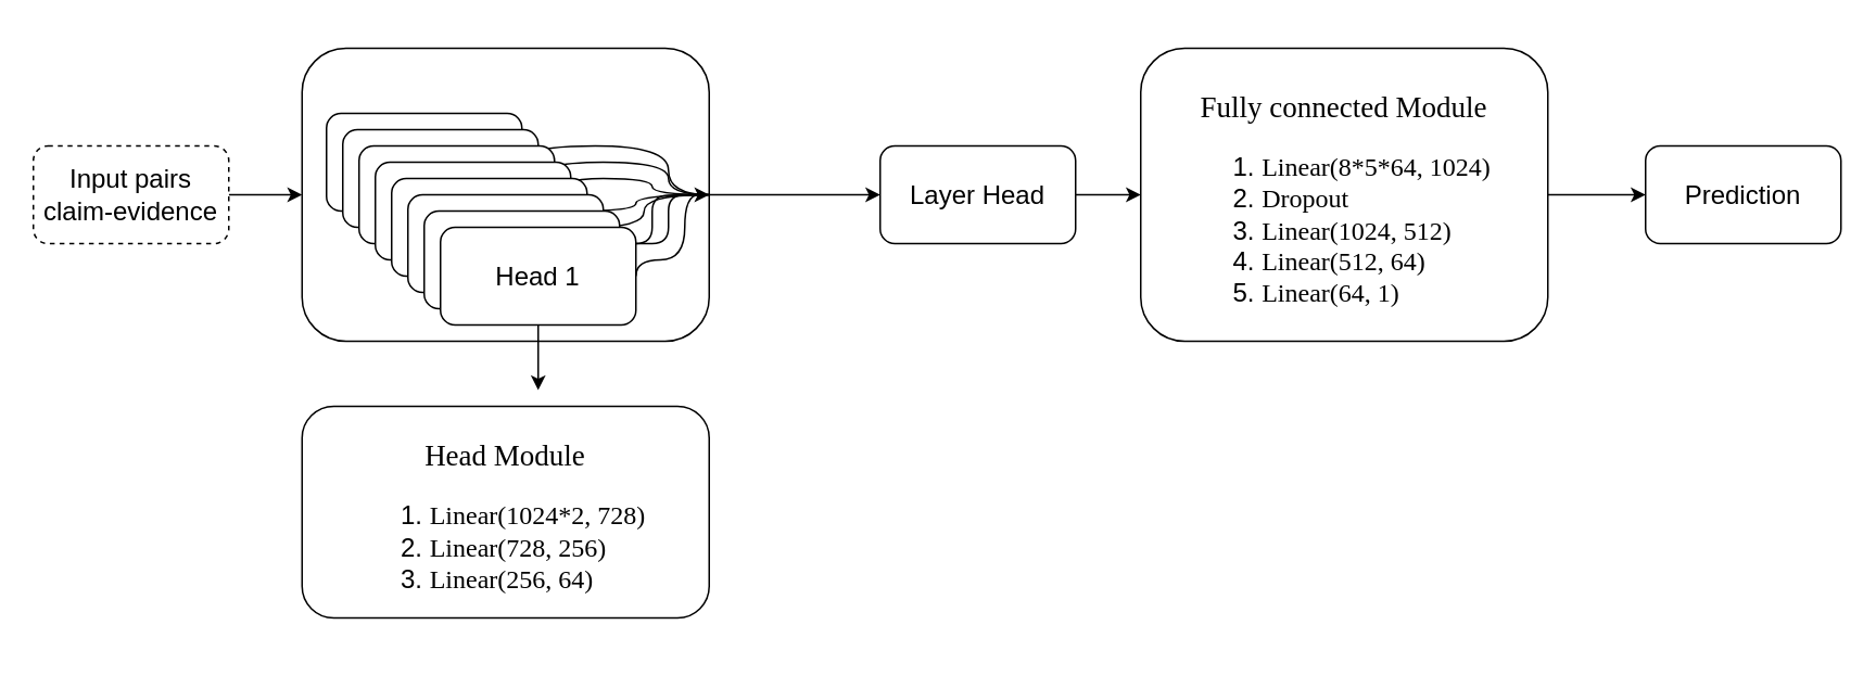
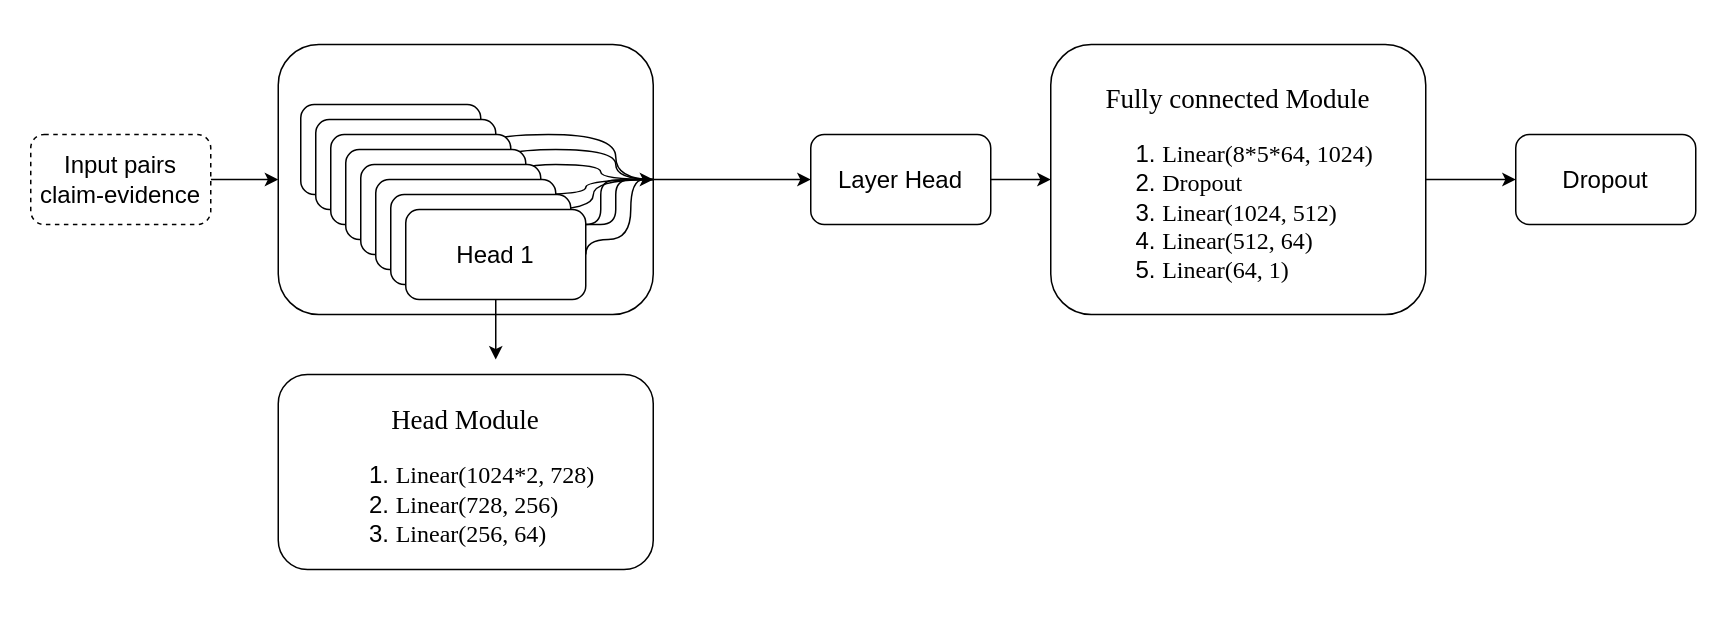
- <mxCell id="28" value="&lt;font style=&quot;font-size: 16px;&quot;&gt;Prediction&lt;/font&gt;" style="rounded=1;whiteSpace=wrap;html=1;" vertex="1" parent="1"><mxGeometry x="1010" y="80" width="120" height="60" as="geometry" /></mxCell>
+ <mxCell id="28" value="&lt;font style=&quot;font-size: 16px;&quot;&gt;Dropout&lt;/font&gt;" style="rounded=1;whiteSpace=wrap;html=1;" vertex="1" parent="1"><mxGeometry x="1010" y="80" width="120" height="60" as="geometry" /></mxCell>
